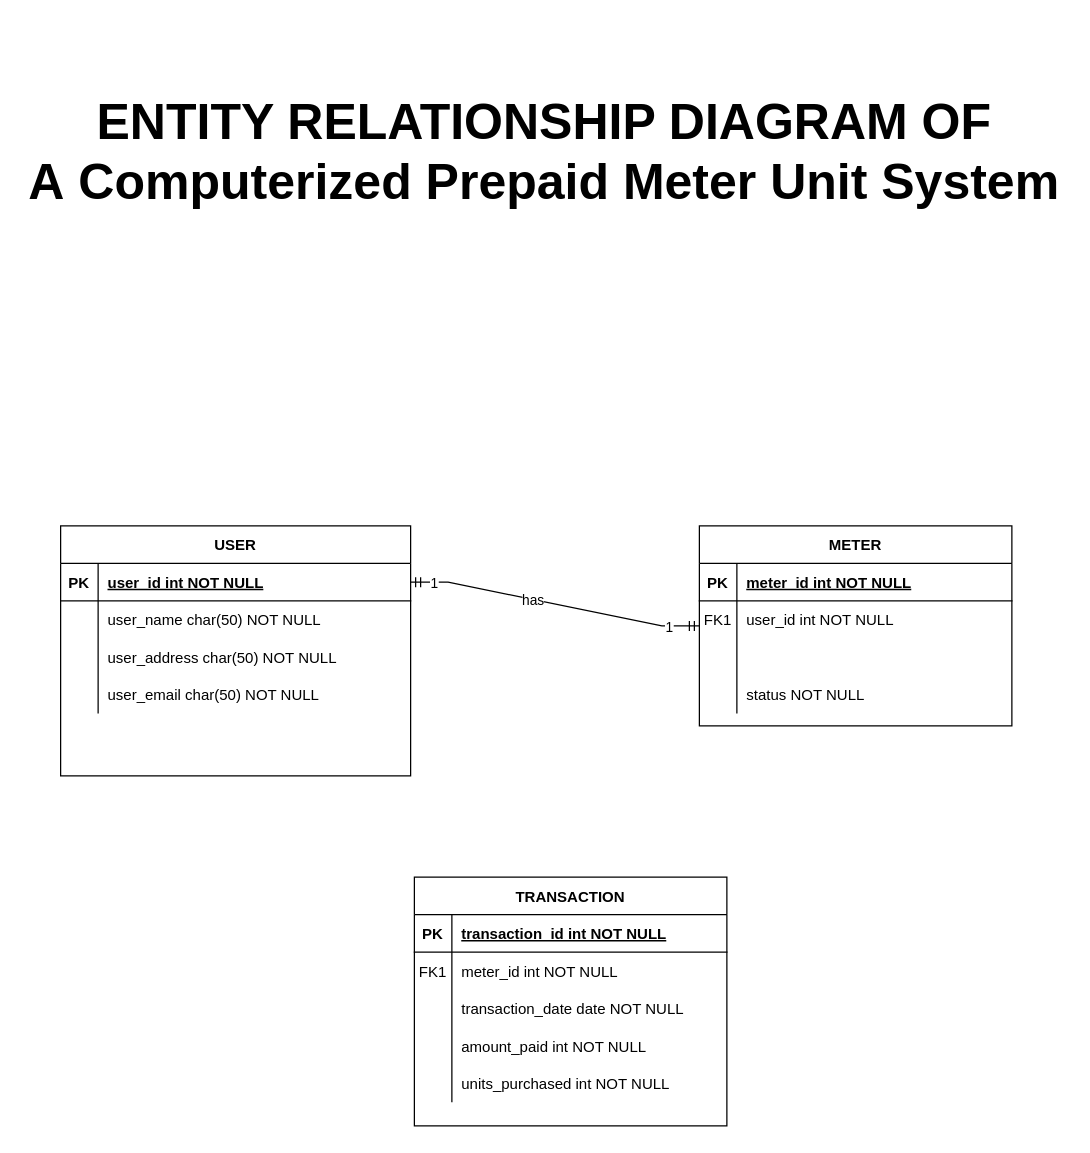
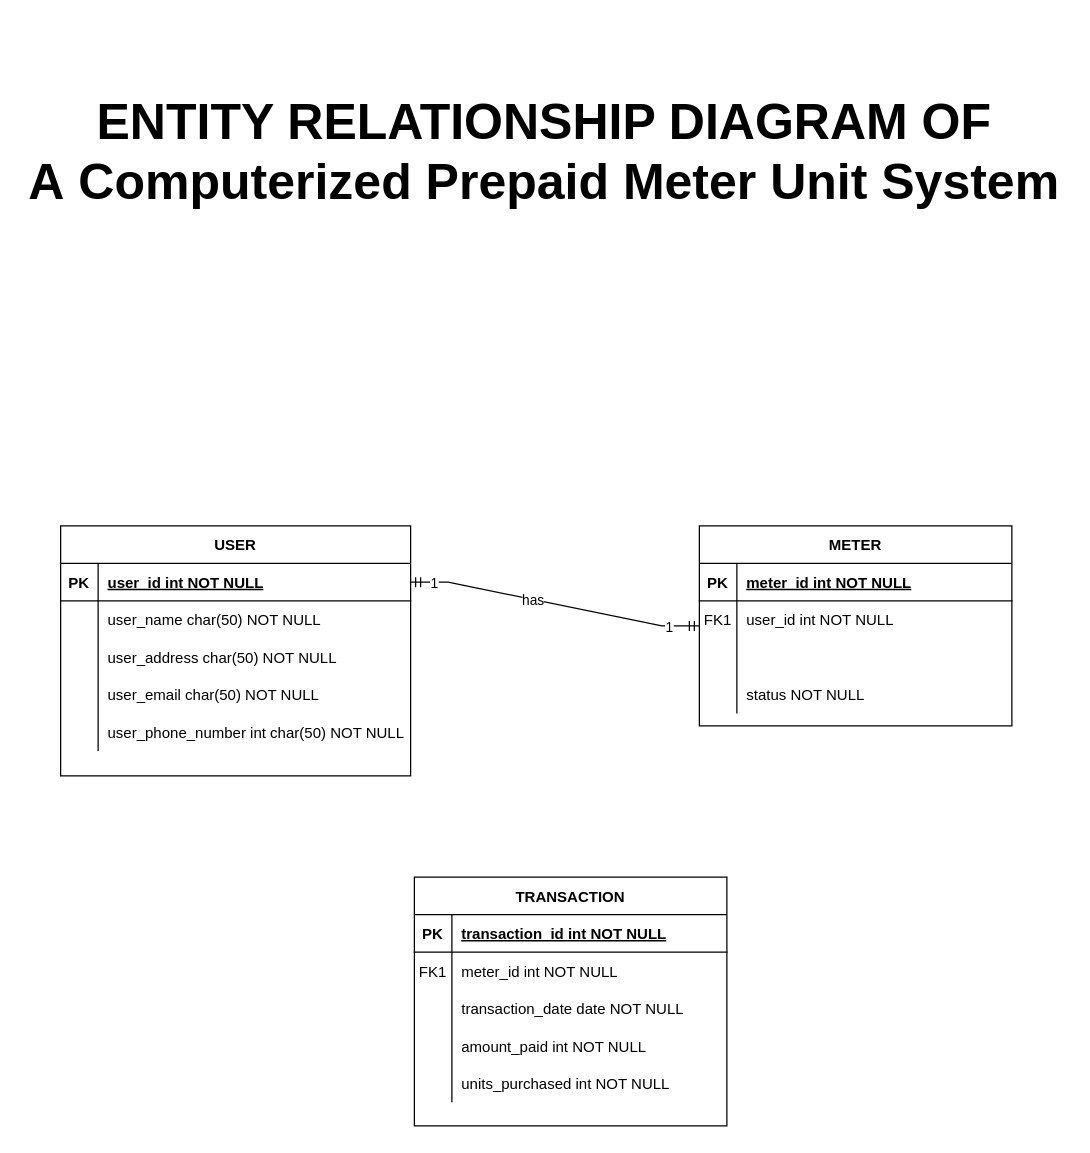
+ <mxCell id="45" value="user_phone_number int char(50) NOT NULL" style="shape=partialRectangle;overflow=hidden;connectable=0;fillColor=none;top=0;left=0;bottom=0;right=0;align=left;spacingLeft=6;" vertex="1" parent="43"><mxGeometry x="30" width="250" height="30" as="geometry"><mxRectangle width="250" height="30" as="alternateBounds" /></mxGeometry></mxCell>
